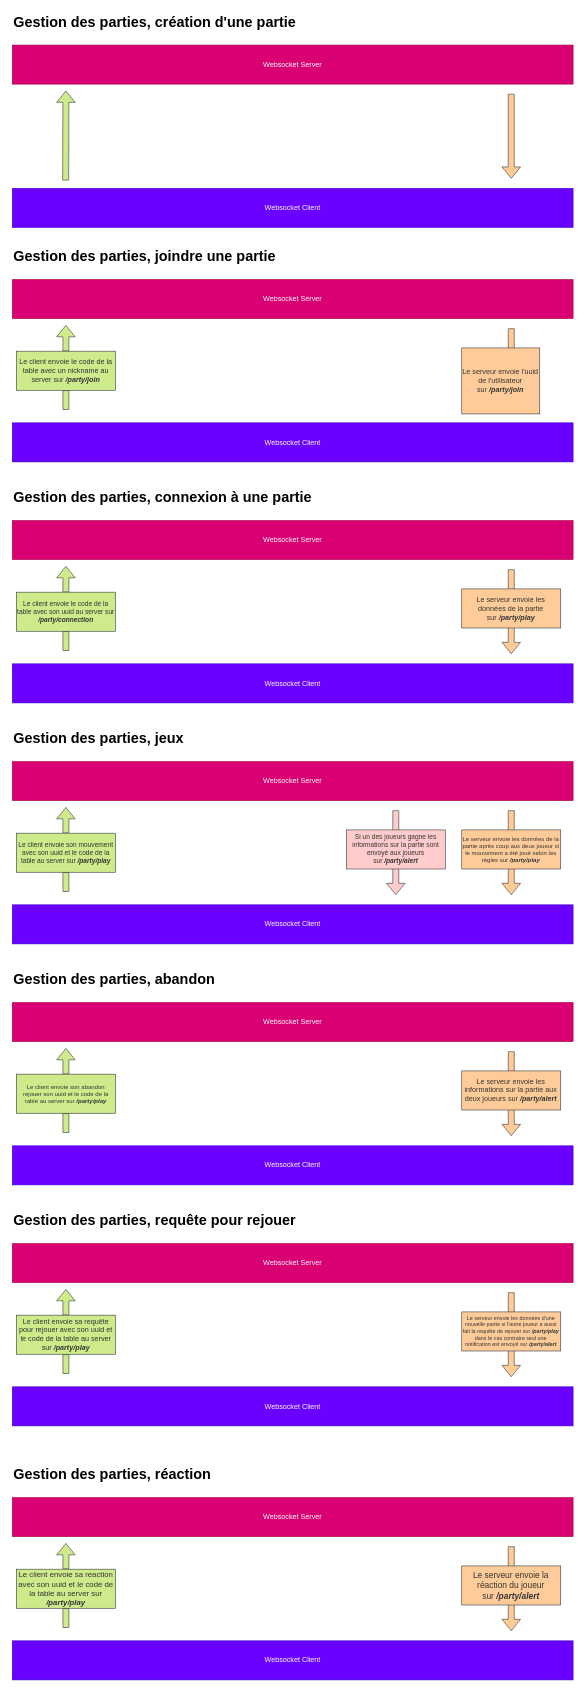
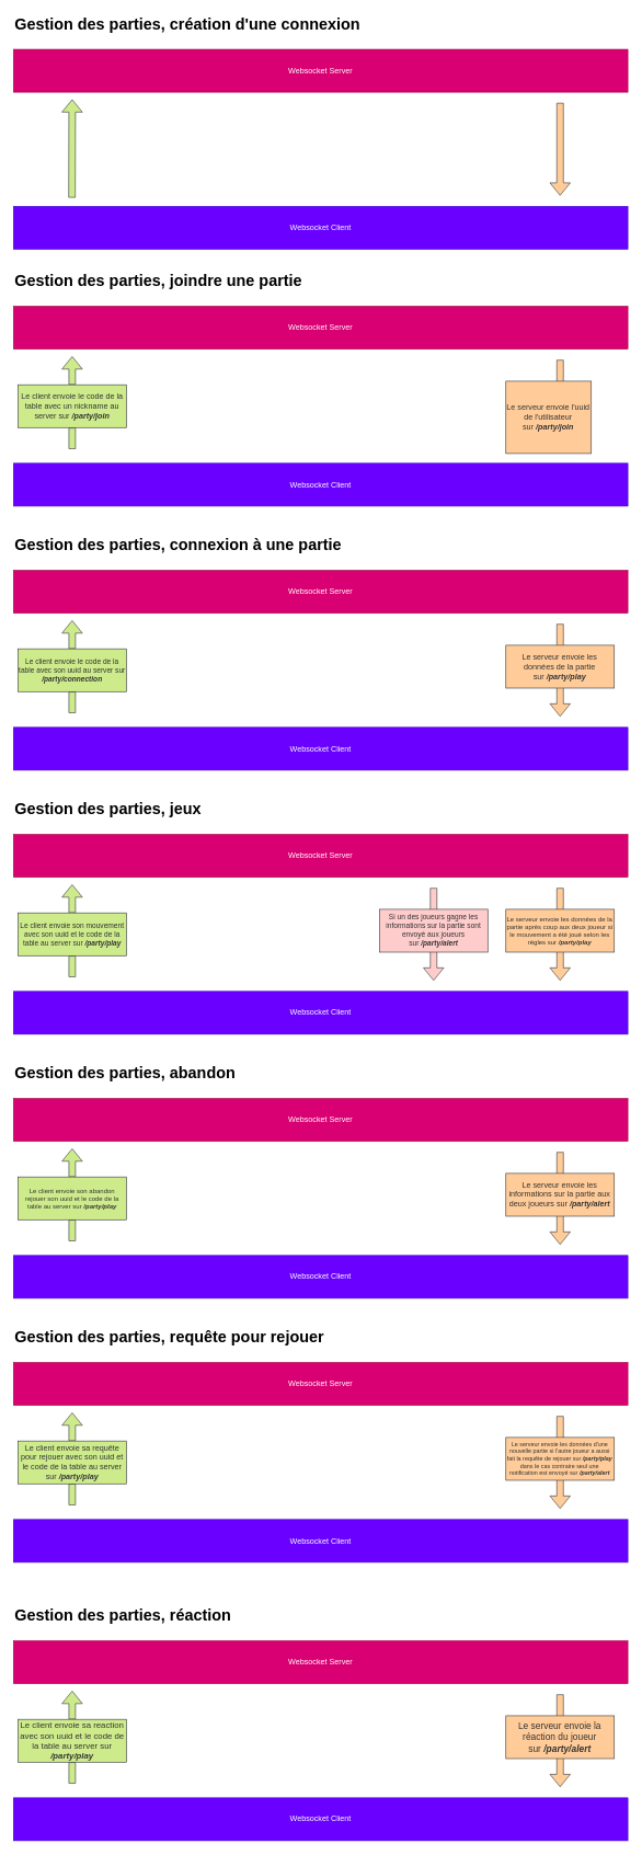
- <mxCell id="3" value="&lt;h1&gt;Gestion des parties, création d'une partie&lt;/h1&gt;" style="text;html=1;strokeColor=none;fillColor=none;align=left;verticalAlign=middle;whiteSpace=wrap;rounded=0;" parent="2" vertex="1"><mxGeometry width="935" height="32.578" as="geometry" /></mxCell>
+ <mxCell id="3" value="&lt;h1&gt;Gestion des parties, création d'une connexion&lt;/h1&gt;" style="text;html=1;strokeColor=none;fillColor=none;align=left;verticalAlign=middle;whiteSpace=wrap;rounded=0;" parent="2" vertex="1"><mxGeometry width="935" height="32.578" as="geometry" /></mxCell>
